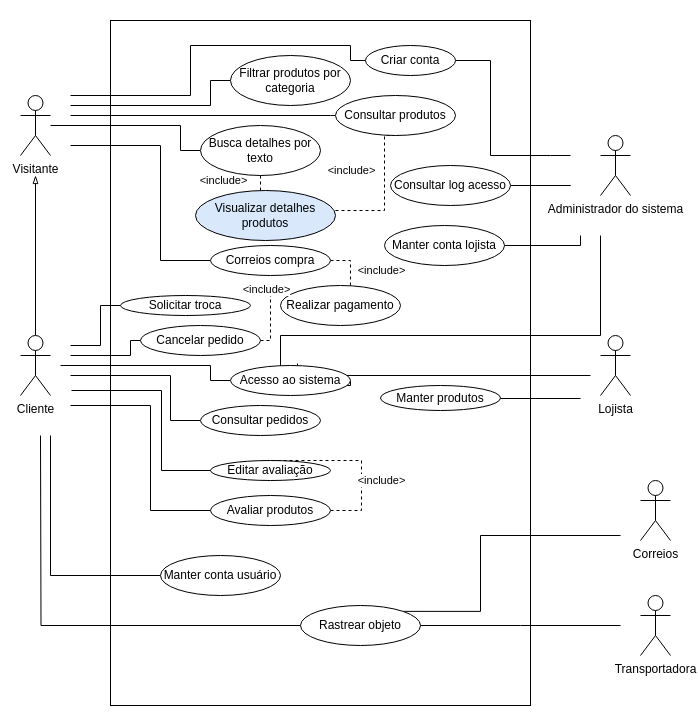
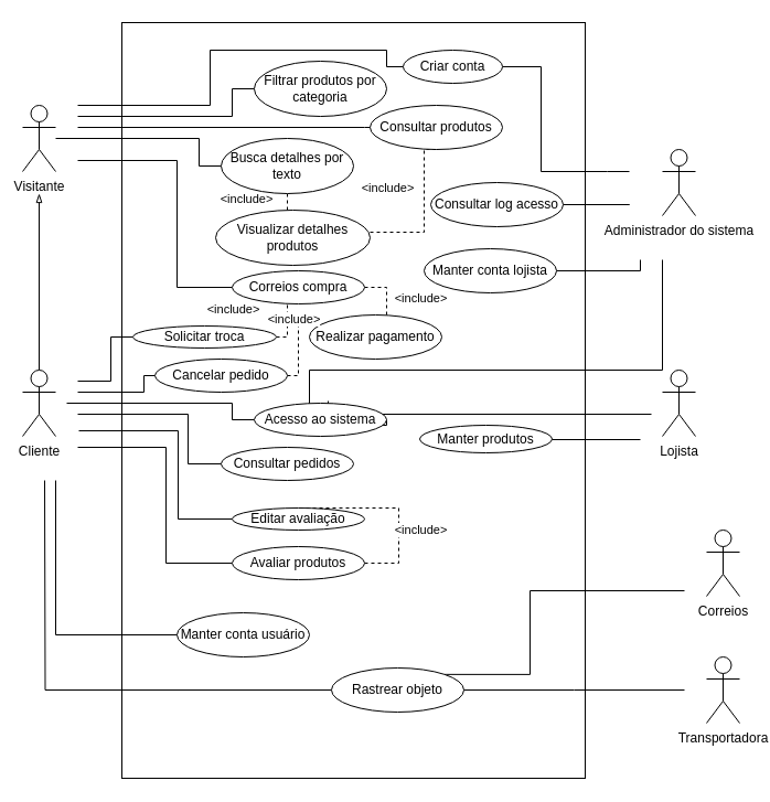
- <mxCell id="10" value="Visualizar detalhes produtos" style="ellipse;whiteSpace=wrap;html=1;fillColor=#dae8fc;" parent="1" vertex="1"><mxGeometry x="195" y="190" width="140" height="50" as="geometry" /></mxCell>
+ <mxCell id="10" value="Visualizar detalhes produtos" style="ellipse;whiteSpace=wrap;html=1;" parent="1" vertex="1"><mxGeometry x="195" y="190" width="140" height="50" as="geometry" /></mxCell>
+ <mxCell id="42" value="&amp;lt;include&amp;gt;" style="edgeStyle=orthogonalEdgeStyle;rounded=0;orthogonalLoop=1;jettySize=auto;html=1;exitX=1;exitY=0.5;exitDx=0;exitDy=0;entryX=0.417;entryY=1;entryDx=0;entryDy=0;entryPerimeter=0;endArrow=none;endFill=0;dashed=1;" parent="1" source="43" target="28" edge="1"><mxGeometry x="-1" y="46" relative="1" as="geometry"><mxPoint x="-39" y="21" as="offset" /></mxGeometry></mxCell>
